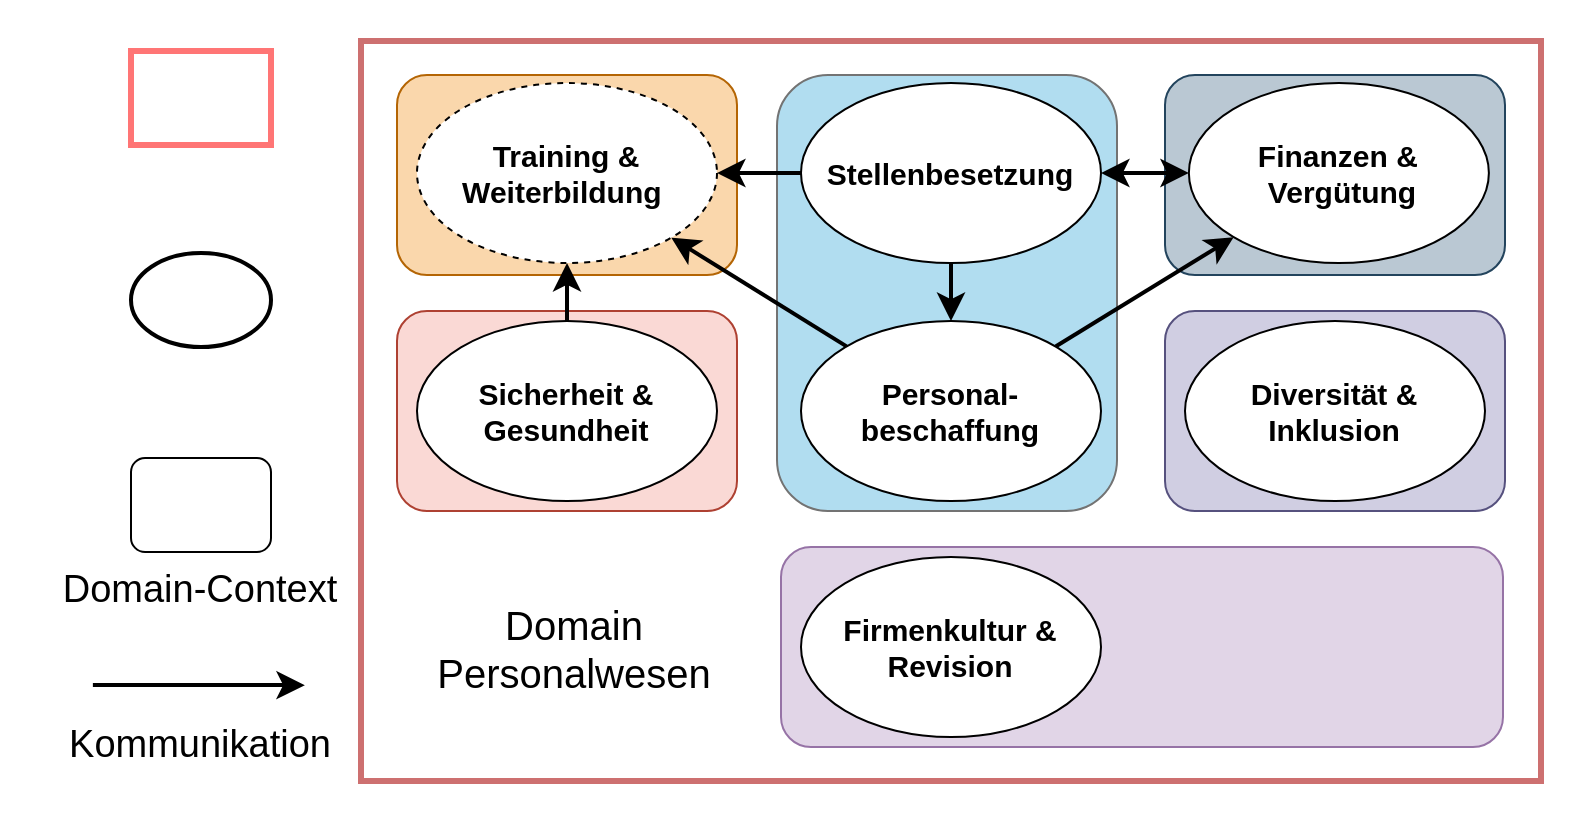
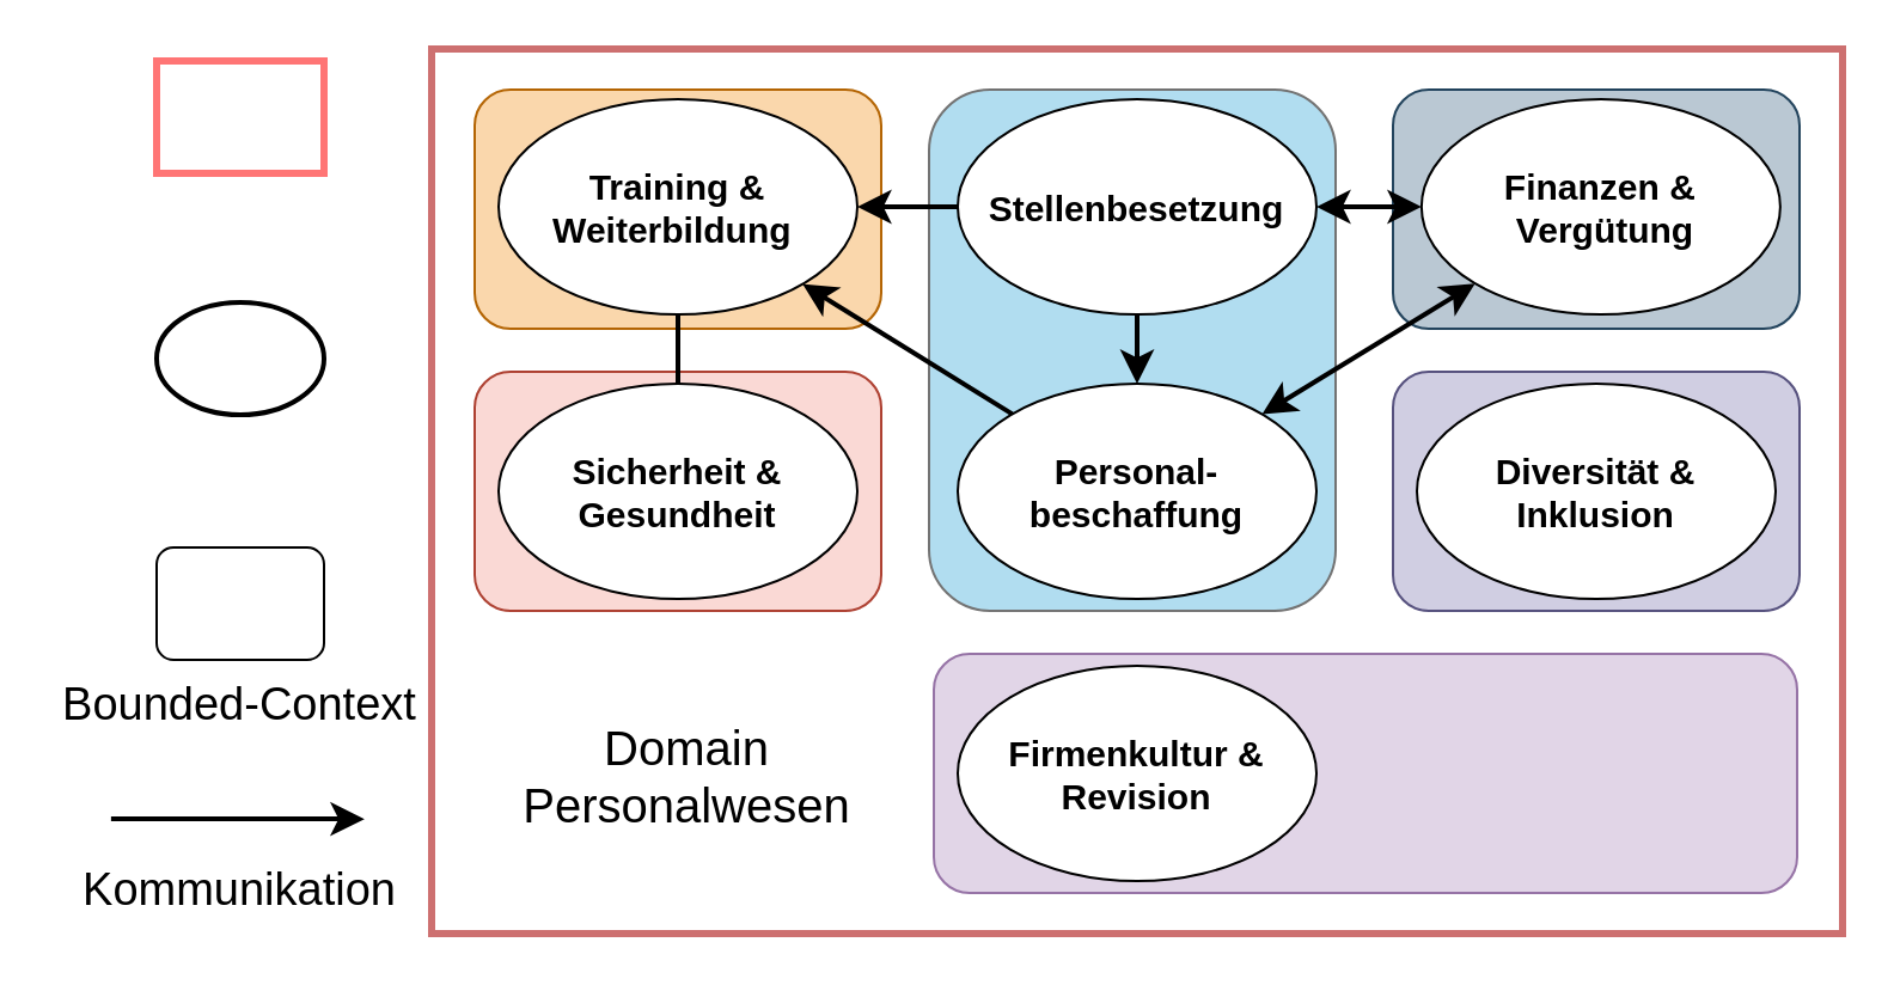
- <mxCell id="11" value="Training &amp; &#10;Weiterbildung " style="ellipse;fontStyle=1;strokeWidth=1;fontSize=15;dashed=1;" vertex="1" parent="1"><mxGeometry x="208" y="41" width="150" height="90" as="geometry" /></mxCell>
+ <mxCell id="11" value="Training &amp; &#10;Weiterbildung " style="ellipse;fontStyle=1;strokeWidth=1;fontSize=15;" vertex="1" parent="1"><mxGeometry x="208" y="41" width="150" height="90" as="geometry" /></mxCell>
- <mxCell id="18" value="" style="endArrow=classic;rounded=0;fontSize=25;strokeWidth=2;endSize=8;startSize=8;strokeColor=#000000;" edge="1" parent="1" source="14" target="11"><mxGeometry width="50" height="50" relative="1" as="geometry"><mxPoint x="118.5" y="860" as="sourcePoint" /><mxPoint x="168.5" y="810" as="targetPoint" /></mxGeometry></mxCell>
+ <mxCell id="18" value="" style="endArrow=none;rounded=0;fontSize=25;strokeWidth=2;endSize=8;startSize=8;strokeColor=#000000;" edge="1" parent="1" source="14" target="11"><mxGeometry width="50" height="50" relative="1" as="geometry"><mxPoint x="118.5" y="860" as="sourcePoint" /><mxPoint x="168.5" y="810" as="targetPoint" /></mxGeometry></mxCell>
- <mxCell id="16" value="" style="endArrow=none;startArrow=classic;rounded=0;fontSize=25;strokeWidth=2;endSize=8;startSize=8;strokeColor=#000000;" edge="1" parent="1" source="15" target="9"><mxGeometry width="50" height="50" relative="1" as="geometry"><mxPoint x="168.5" y="940" as="sourcePoint" /><mxPoint x="218.5" y="890" as="targetPoint" /></mxGeometry></mxCell>
+ <mxCell id="16" value="" style="endArrow=classic;startArrow=classic;rounded=0;fontSize=25;strokeWidth=2;endSize=8;startSize=8;strokeColor=#000000;" edge="1" parent="1" source="15" target="9"><mxGeometry width="50" height="50" relative="1" as="geometry"><mxPoint x="168.5" y="940" as="sourcePoint" /><mxPoint x="218.5" y="890" as="targetPoint" /></mxGeometry></mxCell>
- <mxCell id="24" value="Domain-Context" style="text;strokeColor=none;fillColor=none;align=center;verticalAlign=middle;rounded=0;shadow=0;glass=0;sketch=1;fillStyle=solid;fontSize=19;" vertex="1" parent="1"><mxGeometry x="20" y="277.5" width="160" height="30" as="geometry" /></mxCell>
+ <mxCell id="24" value="Bounded-Context" style="text;strokeColor=none;fillColor=none;align=center;verticalAlign=middle;rounded=0;shadow=0;glass=0;sketch=1;fillStyle=solid;fontSize=19;" vertex="1" parent="1"><mxGeometry x="20" y="277.5" width="160" height="30" as="geometry" /></mxCell>
